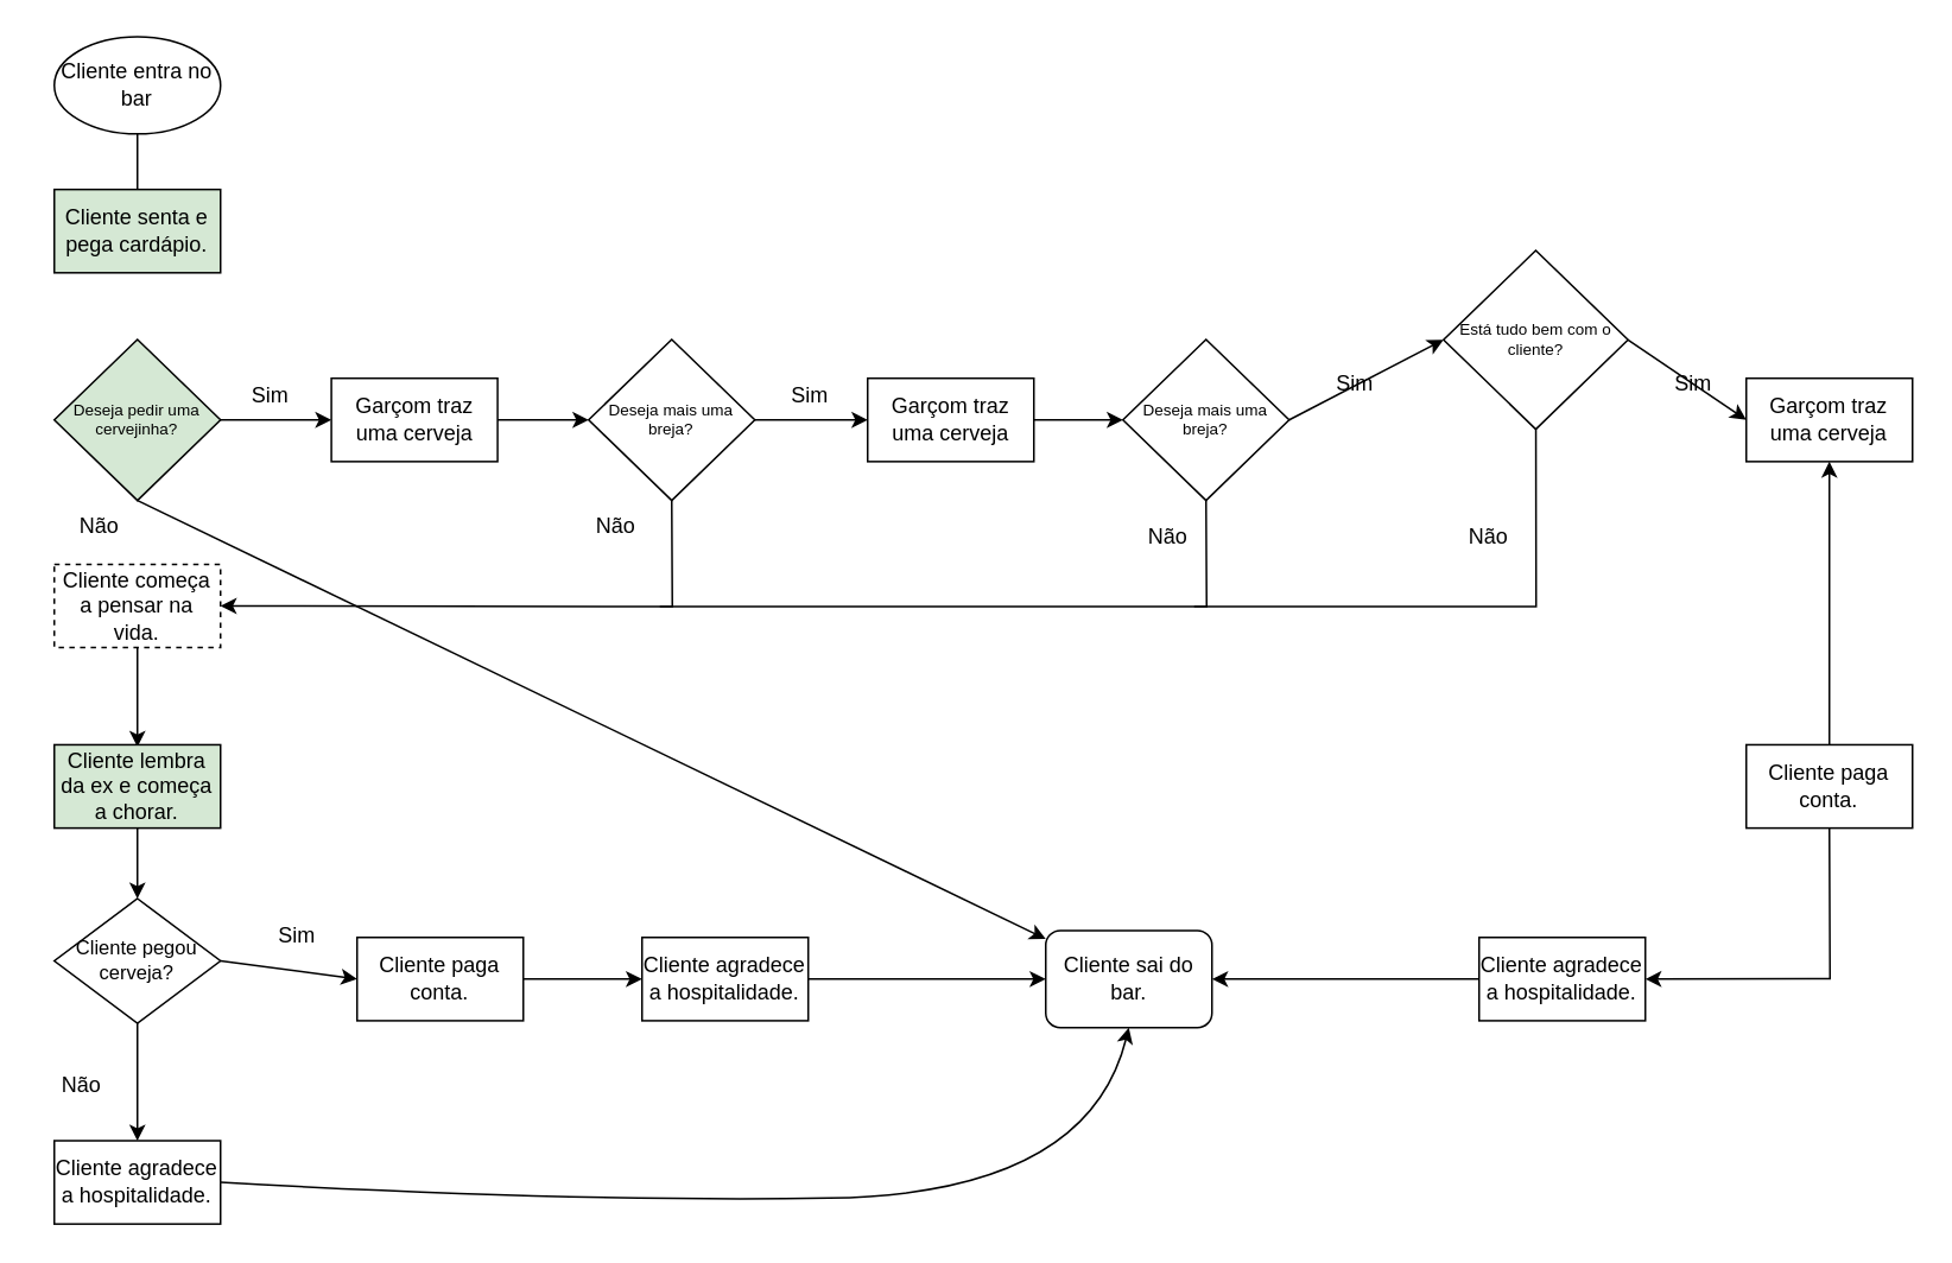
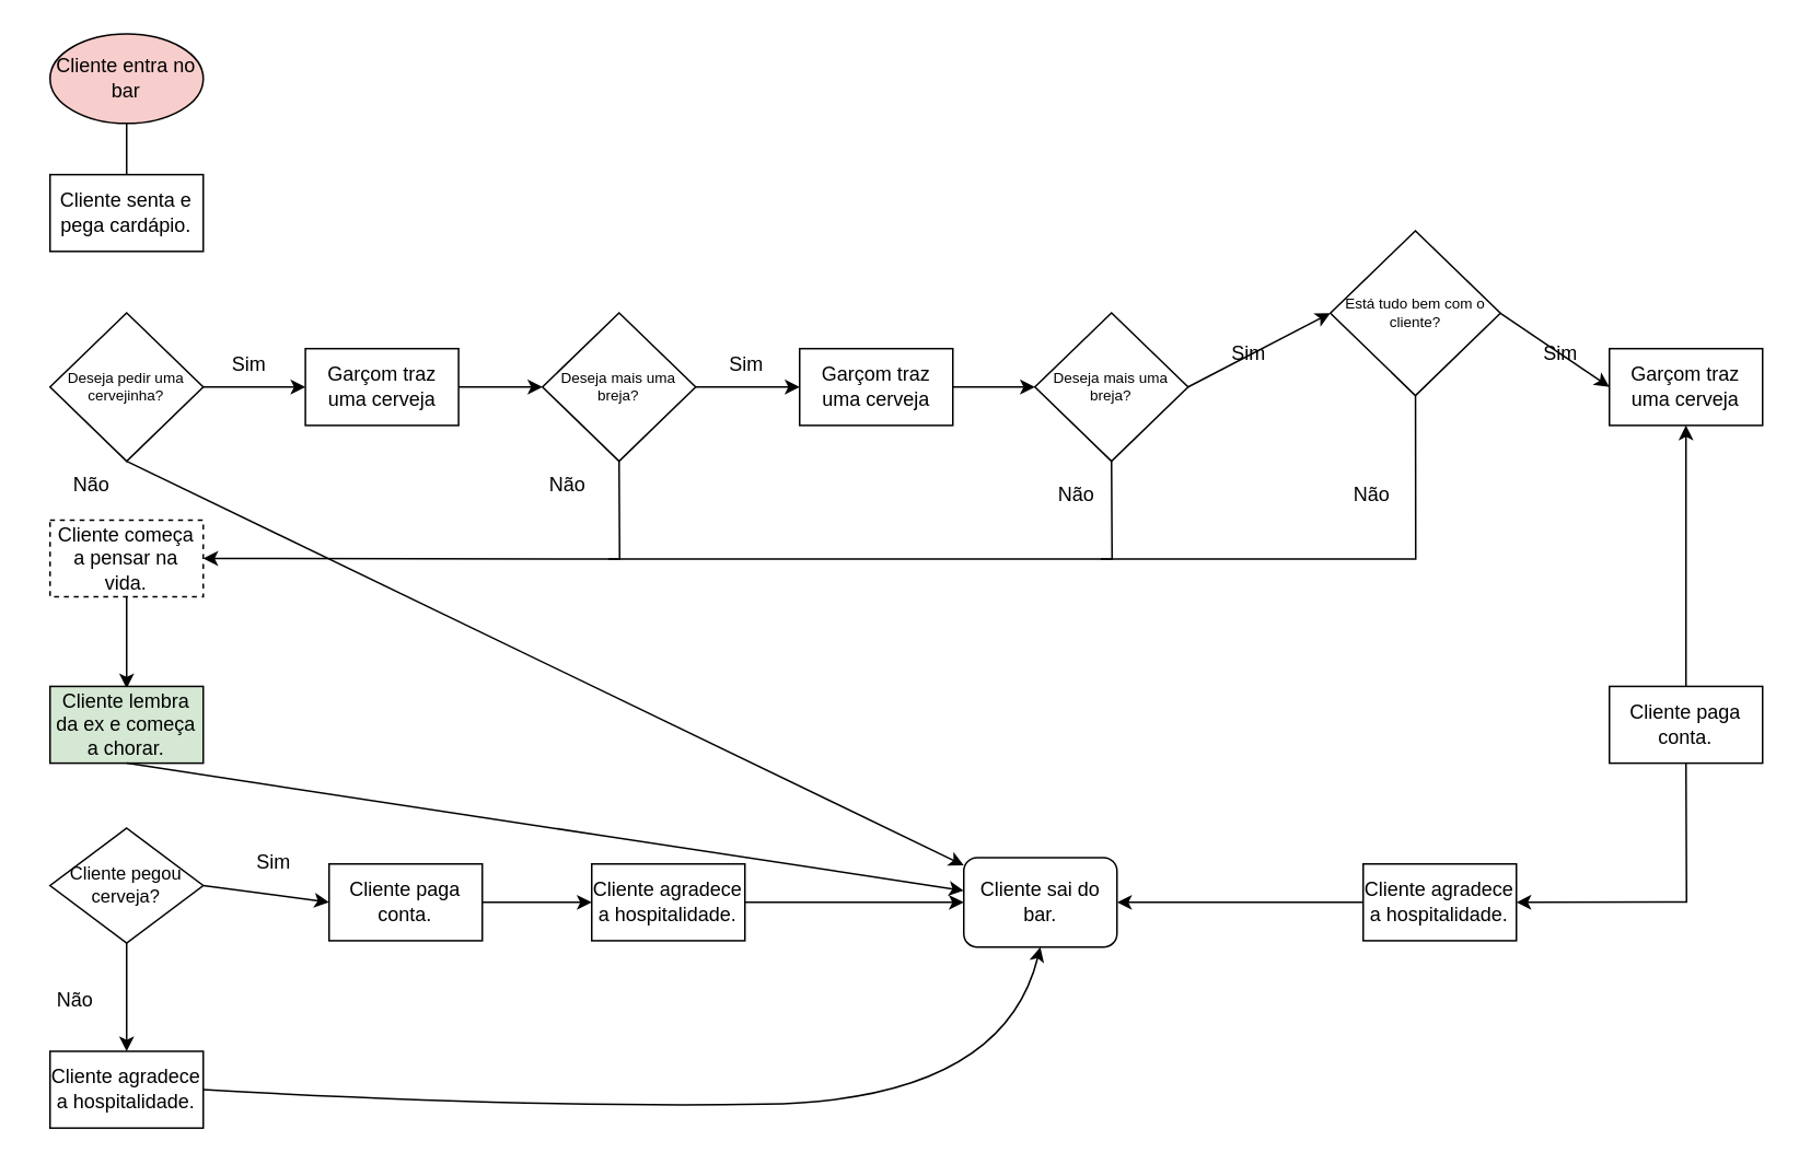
- <mxCell id="2" value="Cliente entra no bar" style="ellipse;whiteSpace=wrap;html=1;" parent="1" vertex="1"><mxGeometry x="30" y="20" width="93.333" height="54.576" as="geometry" /></mxCell>
+ <mxCell id="2" value="Cliente entra no bar" style="ellipse;whiteSpace=wrap;html=1;fillColor=#f8cecc;" parent="1" vertex="1"><mxGeometry x="30" y="20" width="93.333" height="54.576" as="geometry" /></mxCell>
- <mxCell id="5" value="Cliente senta e pega cardápio." style="rounded=0;whiteSpace=wrap;html=1;fillColor=#d5e8d4;" parent="1" vertex="1"><mxGeometry x="30" y="105.763" width="93.333" height="46.78" as="geometry" /></mxCell>
+ <mxCell id="5" value="Cliente senta e pega cardápio." style="rounded=0;whiteSpace=wrap;html=1;" parent="1" vertex="1"><mxGeometry x="30" y="105.763" width="93.333" height="46.78" as="geometry" /></mxCell>
- <mxCell id="6" value="Deseja pedir uma cervejinha?" style="rhombus;whiteSpace=wrap;html=1;fontSize=9;fillColor=#d5e8d4;" parent="1" vertex="1"><mxGeometry x="30" y="189.966" width="93.333" height="90.441" as="geometry" /></mxCell>
+ <mxCell id="6" value="Deseja pedir uma cervejinha?" style="rhombus;whiteSpace=wrap;html=1;fontSize=9;" parent="1" vertex="1"><mxGeometry x="30" y="189.966" width="93.333" height="90.441" as="geometry" /></mxCell>
- <mxCell id="23" value="" style="endArrow=classic;html=1;rounded=0;exitX=0.5;exitY=1;exitDx=0;exitDy=0;entryX=0.5;entryY=0;entryDx=0;entryDy=0;" edge="1" parent="1" source="14" target="22"><mxGeometry width="50" height="50" relative="1" as="geometry"><mxPoint x="440" y="520" as="sourcePoint" /><mxPoint x="490" y="470" as="targetPoint" /></mxGeometry></mxCell>
+ <mxCell id="23" value="" style="endArrow=classic;html=1;rounded=0;exitX=0.5;exitY=1;exitDx=0;exitDy=0;" edge="1" parent="1" source="14" target="3"><mxGeometry width="50" height="50" relative="1" as="geometry"><mxPoint x="440" y="520" as="sourcePoint" /><mxPoint x="490" y="470" as="targetPoint" /></mxGeometry></mxCell>
